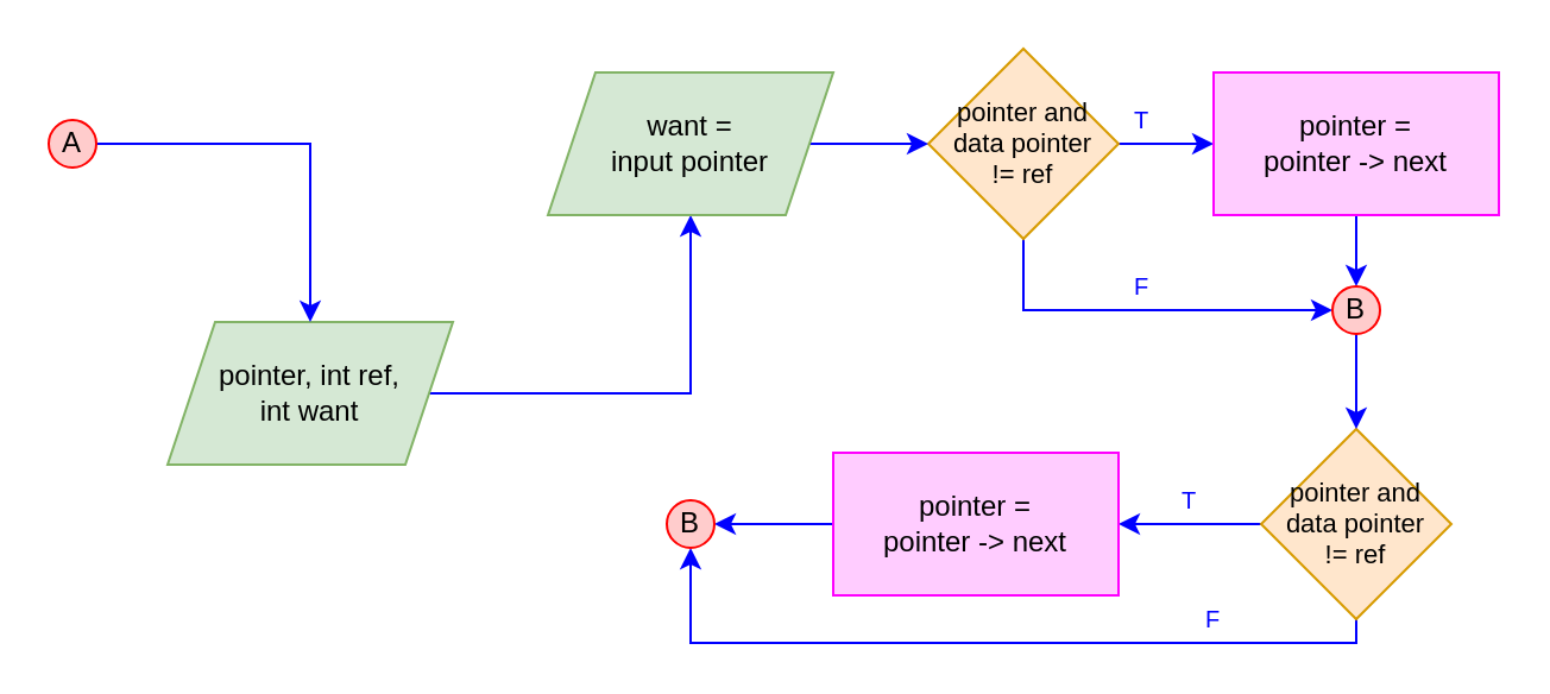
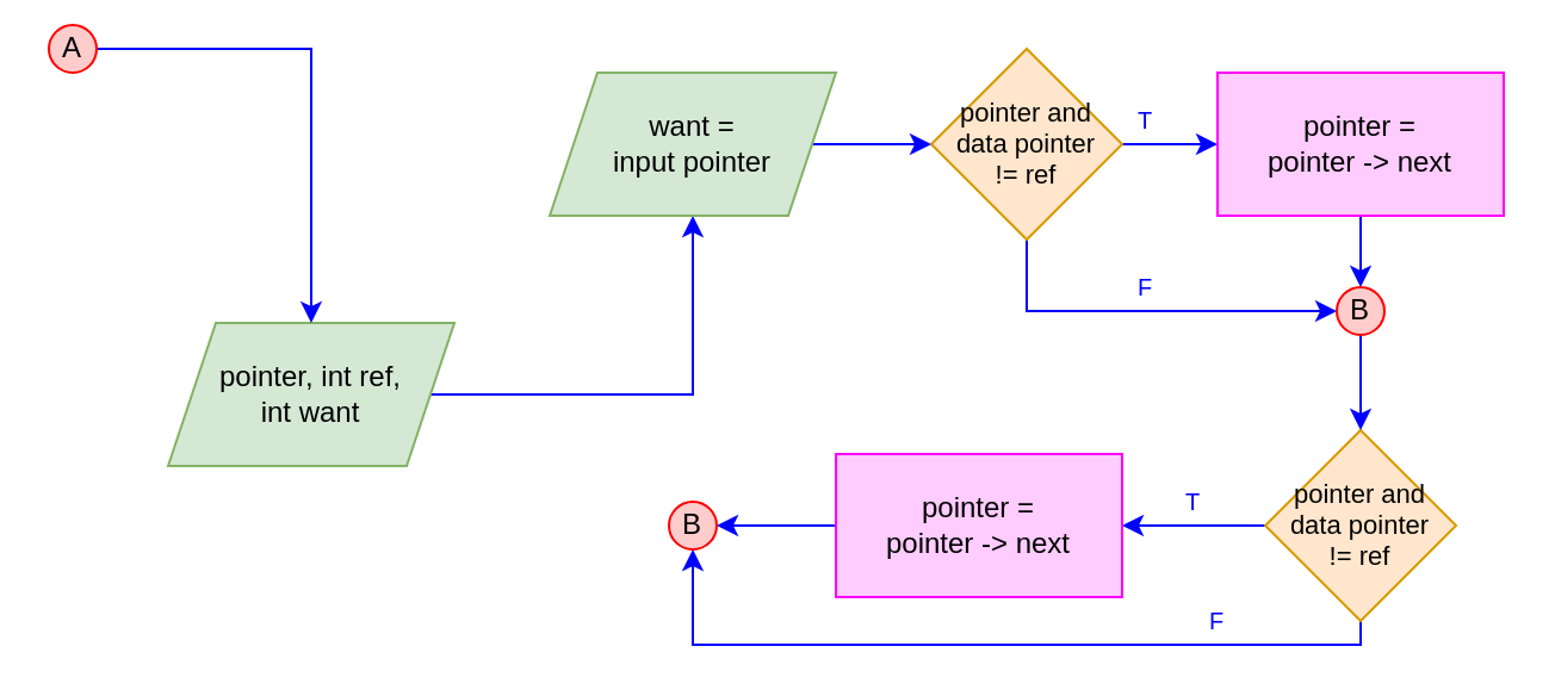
- <mxCell id="10" value="A" style="ellipse;whiteSpace=wrap;html=1;aspect=fixed;strokeColor=#FF0000;fontFamily=Helvetica;fontSize=12;fontColor=default;fillColor=#FFCCCC;" vertex="1" parent="1"><mxGeometry x="20" y="50" width="20" height="20" as="geometry" /></mxCell>
+ <mxCell id="10" value="A" style="ellipse;whiteSpace=wrap;html=1;aspect=fixed;strokeColor=#FF0000;fontFamily=Helvetica;fontSize=12;fontColor=default;fillColor=#FFCCCC;" vertex="1" parent="1"><mxGeometry x="20" y="10" width="20" height="20" as="geometry" /></mxCell>
